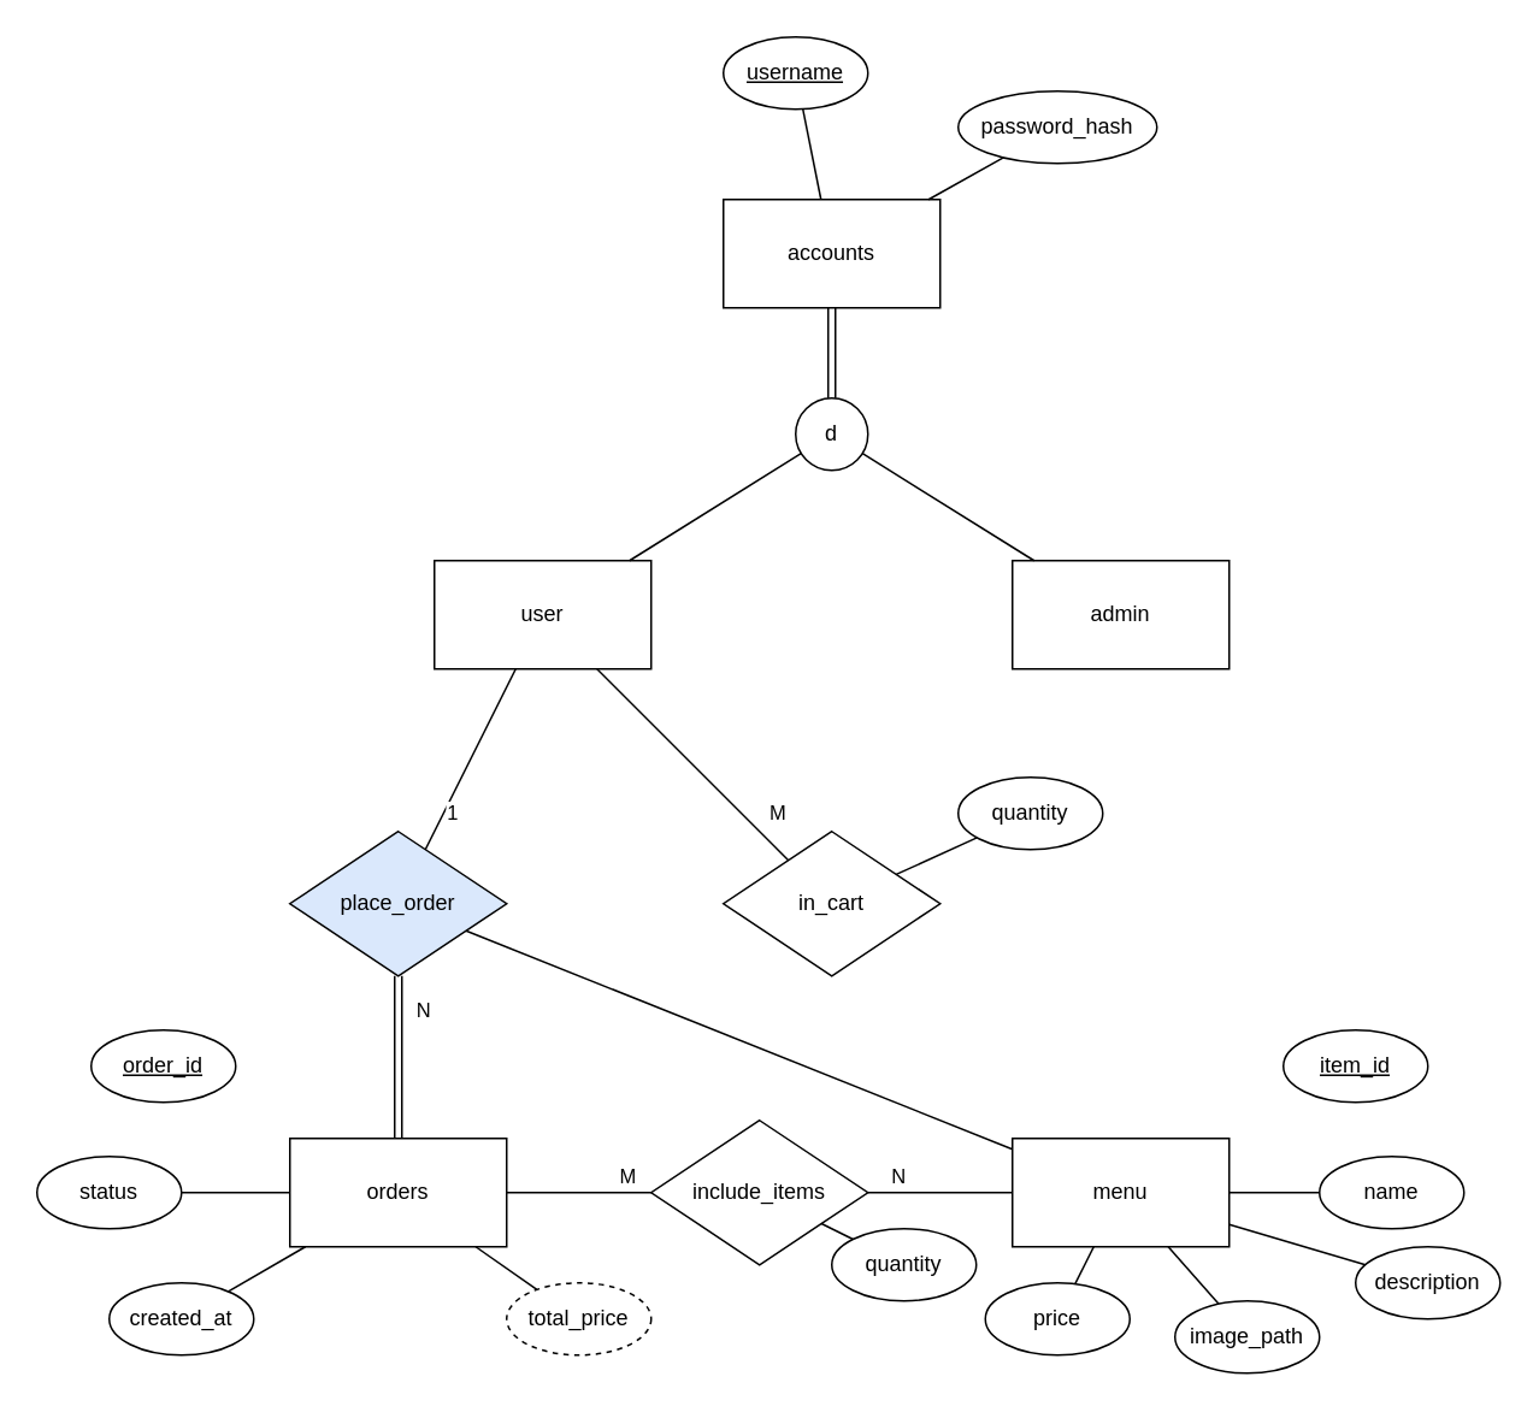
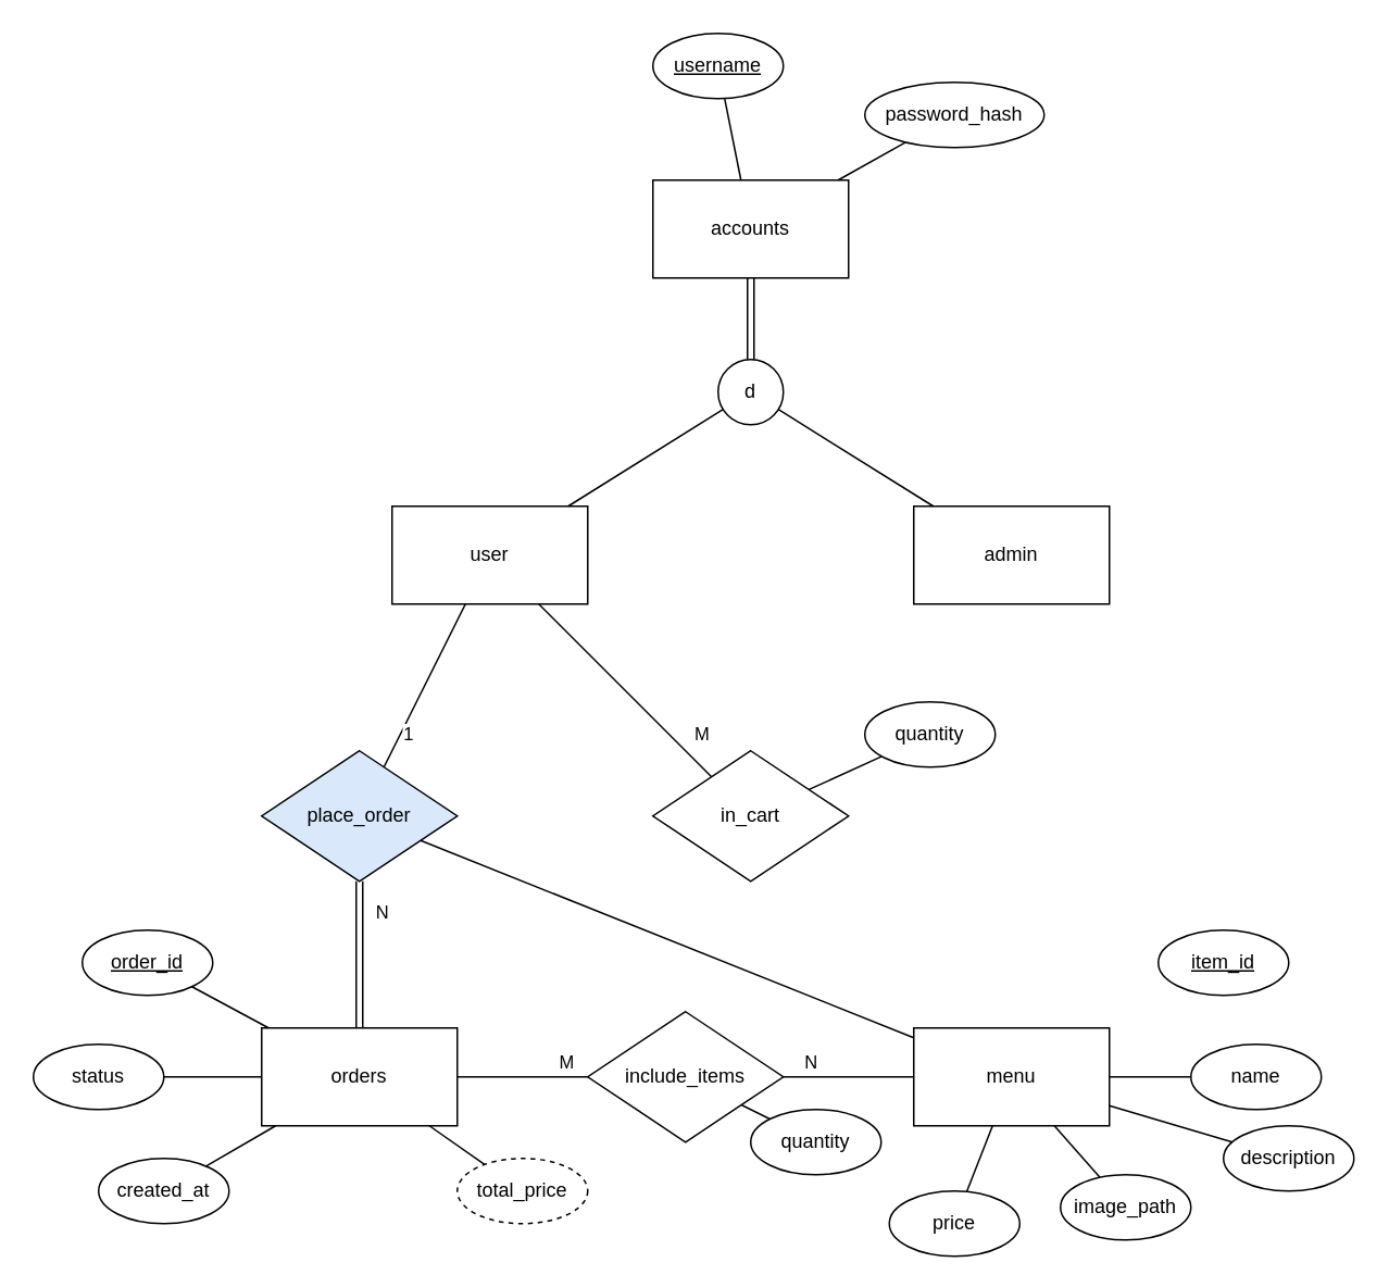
+ <mxCell id="34" value="" style="endArrow=none;html=1;rounded=0;" parent="1" source="9" target="33" edge="1"><mxGeometry width="50" height="50" relative="1" as="geometry"><mxPoint x="40" y="700" as="sourcePoint" /><mxPoint x="90" y="650" as="targetPoint" /></mxGeometry></mxCell>
- <mxCell id="37" value="price" style="ellipse;whiteSpace=wrap;html=1;" parent="1" vertex="1"><mxGeometry x="545" y="710" width="80" height="40" as="geometry" /></mxCell>
+ <mxCell id="37" value="price" style="ellipse;whiteSpace=wrap;html=1;" parent="1" vertex="1"><mxGeometry x="545" y="730" width="80" height="40" as="geometry" /></mxCell>
